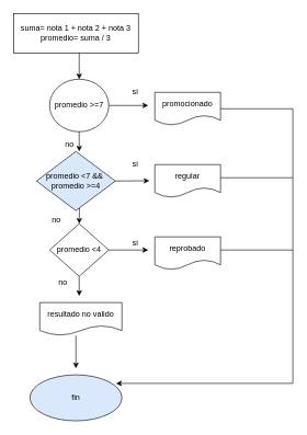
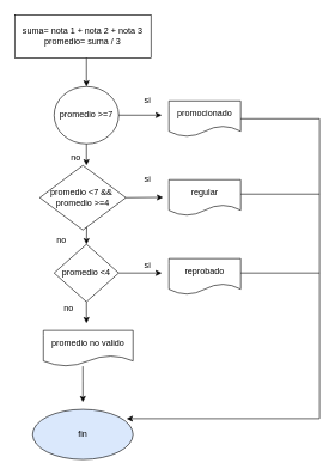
- <mxCell id="26" value="promedio &amp;lt;7 &amp;amp;&amp;amp;&amp;nbsp;&lt;br&gt;promedio &amp;gt;=4" style="rhombus;whiteSpace=wrap;html=1;fillColor=#dae8fc;" vertex="1" parent="1"><mxGeometry x="55" y="230" width="120" height="90" as="geometry" /></mxCell>
+ <mxCell id="26" value="promedio &amp;lt;7 &amp;amp;&amp;amp;&amp;nbsp;&lt;br&gt;promedio &amp;gt;=4" style="rhombus;whiteSpace=wrap;html=1;" vertex="1" parent="1"><mxGeometry x="55" y="230" width="120" height="90" as="geometry" /></mxCell>
- <mxCell id="18" value="resultado no valido" style="shape=document;whiteSpace=wrap;html=1;boundedLbl=1;" vertex="1" parent="1"><mxGeometry x="60" y="460" width="125" height="50" as="geometry" /></mxCell>
+ <mxCell id="18" value="promedio no valido" style="shape=document;whiteSpace=wrap;html=1;boundedLbl=1;" vertex="1" parent="1"><mxGeometry x="60" y="460" width="125" height="50" as="geometry" /></mxCell>
